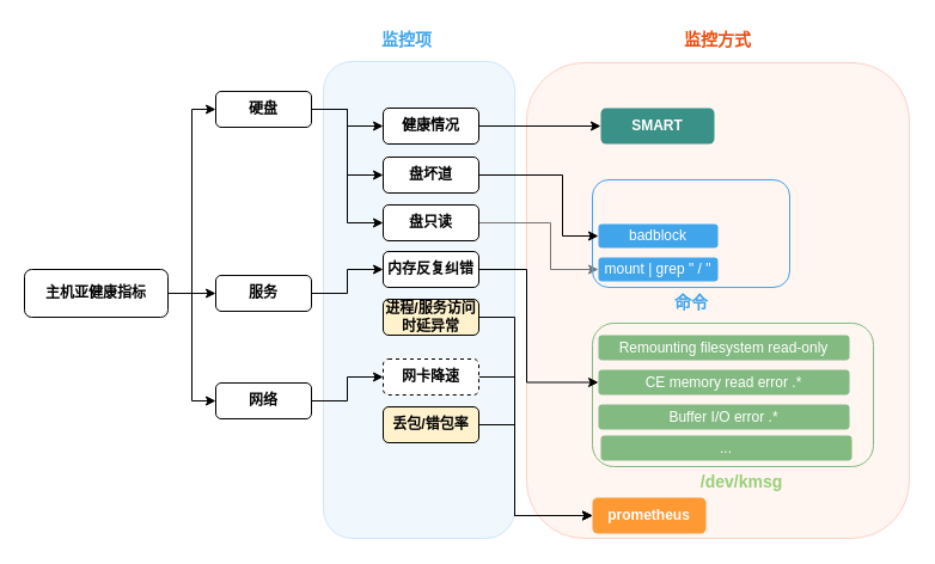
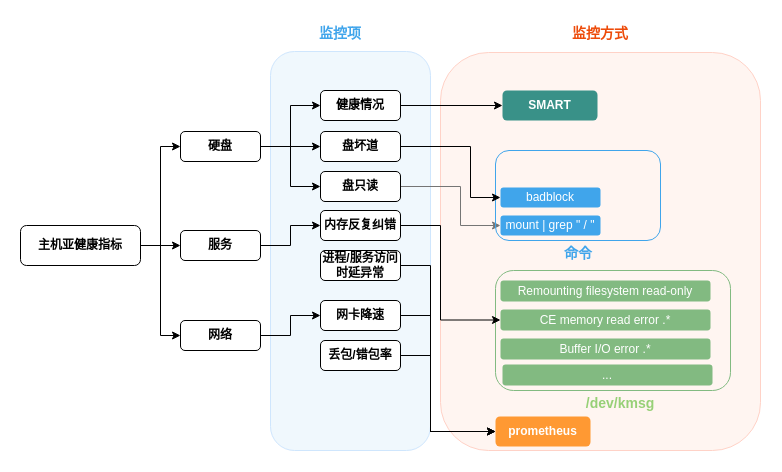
- <mxCell id="11" value="硬盘" style="rounded=1;whiteSpace=wrap;html=1;fontStyle=1" vertex="1" parent="1"><mxGeometry x="180" y="76" width="80" height="30" as="geometry" /></mxCell>
+ <mxCell id="11" value="硬盘" style="rounded=1;whiteSpace=wrap;html=1;fontStyle=1" vertex="1" parent="1"><mxGeometry x="180" y="131" width="80" height="30" as="geometry" /></mxCell>
- <mxCell id="23" value="进程/服务访问时延异常" style="rounded=1;whiteSpace=wrap;html=1;fontStyle=1;fillColor=#fff2cc;" vertex="1" parent="1"><mxGeometry x="320" y="250" width="80" height="30" as="geometry" /></mxCell>
+ <mxCell id="23" value="进程/服务访问时延异常" style="rounded=1;whiteSpace=wrap;html=1;fontStyle=1" vertex="1" parent="1"><mxGeometry x="320" y="250" width="80" height="30" as="geometry" /></mxCell>
- <mxCell id="25" value="网卡降速" style="rounded=1;whiteSpace=wrap;html=1;fontStyle=1;dashed=1;" vertex="1" parent="1"><mxGeometry x="320" y="300" width="80" height="30" as="geometry" /></mxCell>
+ <mxCell id="25" value="网卡降速" style="rounded=1;whiteSpace=wrap;html=1;fontStyle=1" vertex="1" parent="1"><mxGeometry x="320" y="300" width="80" height="30" as="geometry" /></mxCell>
- <mxCell id="27" value="丢包/错包率" style="rounded=1;whiteSpace=wrap;html=1;fontStyle=1;fillColor=#fff2cc;" vertex="1" parent="1"><mxGeometry x="320" y="340" width="80" height="30" as="geometry" /></mxCell>
+ <mxCell id="27" value="丢包/错包率" style="rounded=1;whiteSpace=wrap;html=1;fontStyle=1" vertex="1" parent="1"><mxGeometry x="320" y="340" width="80" height="30" as="geometry" /></mxCell>
